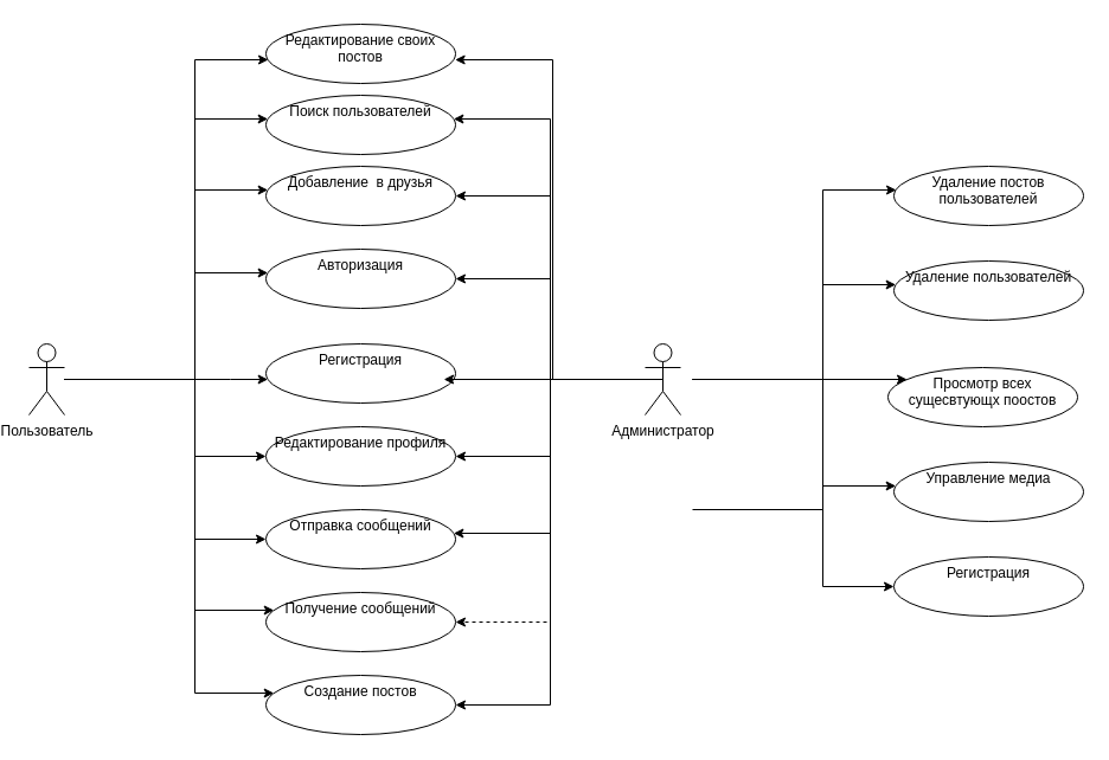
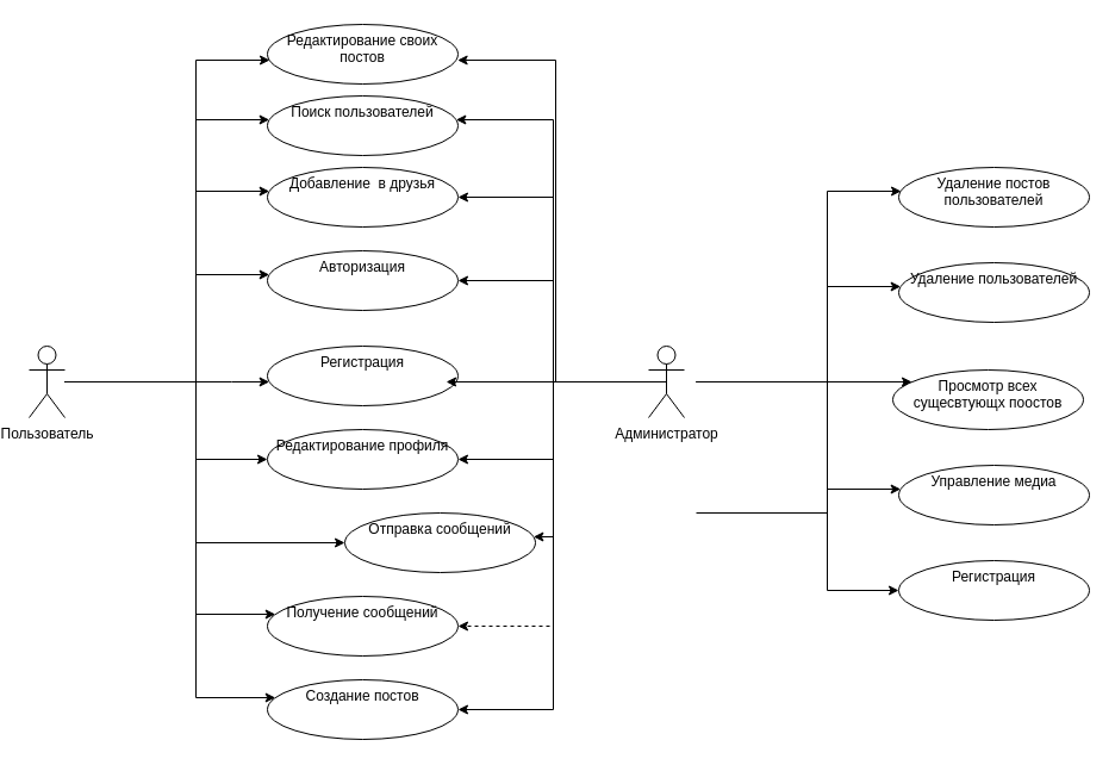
- <mxCell id="10" value="Отправка сообщений" style="ellipse;whiteSpace=wrap;html=1;verticalAlign=top;" vertex="1" parent="1"><mxGeometry x="220" y="430" width="160" height="50" as="geometry" /></mxCell>
+ <mxCell id="10" value="Отправка сообщений" style="ellipse;whiteSpace=wrap;html=1;verticalAlign=top;" vertex="1" parent="1"><mxGeometry x="285" y="430" width="160" height="50" as="geometry" /></mxCell>
